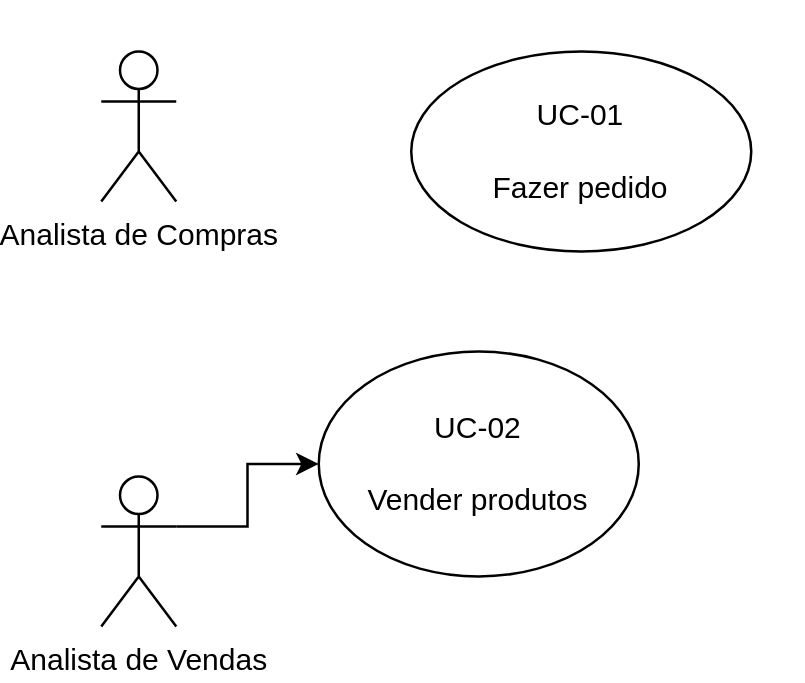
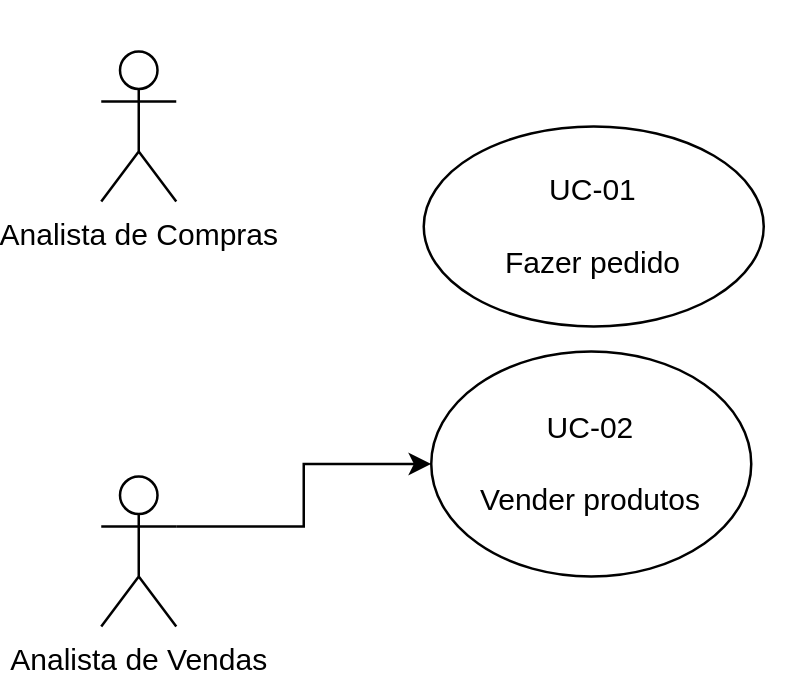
- <mxCell id="3" value="&lt;div&gt;UC-01&lt;/div&gt;&lt;div&gt;&lt;br&gt;&lt;/div&gt;Fazer pedido" style="ellipse;whiteSpace=wrap;html=1;" vertex="1" parent="1"><mxGeometry x="144" y="20" width="136" height="80" as="geometry" /></mxCell>
+ <mxCell id="3" value="&lt;div&gt;UC-01&lt;/div&gt;&lt;div&gt;&lt;br&gt;&lt;/div&gt;Fazer pedido" style="ellipse;whiteSpace=wrap;html=1;" vertex="1" parent="1"><mxGeometry x="149" y="50" width="136" height="80" as="geometry" /></mxCell>
- <mxCell id="4" value="&lt;div&gt;UC-02&lt;/div&gt;&lt;div&gt;&lt;br&gt;&lt;/div&gt;Vender produtos" style="ellipse;whiteSpace=wrap;html=1;" vertex="1" parent="1"><mxGeometry x="107" y="140" width="128" height="90" as="geometry" /></mxCell>
+ <mxCell id="4" value="&lt;div&gt;UC-02&lt;/div&gt;&lt;div&gt;&lt;br&gt;&lt;/div&gt;Vender produtos" style="ellipse;whiteSpace=wrap;html=1;" vertex="1" parent="1"><mxGeometry x="152" y="140" width="128" height="90" as="geometry" /></mxCell>
